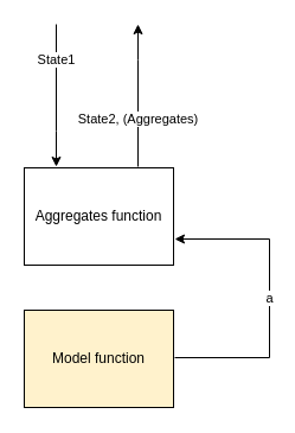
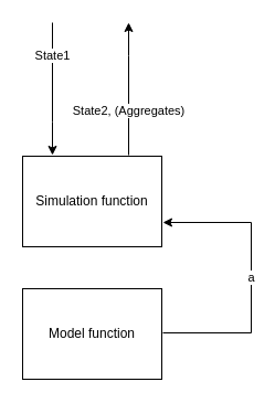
- <mxCell id="4" value="Aggregates function" style="rounded=0;whiteSpace=wrap;html=1;" parent="1" vertex="1"><mxGeometry x="20" y="141" width="126" height="82" as="geometry" /></mxCell>
+ <mxCell id="4" value="Simulation function" style="rounded=0;whiteSpace=wrap;html=1;" parent="1" vertex="1"><mxGeometry x="20" y="141" width="126" height="82" as="geometry" /></mxCell>
- <mxCell id="6" value="Model function" style="rounded=0;whiteSpace=wrap;html=1;fillColor=#fff2cc;" parent="1" vertex="1"><mxGeometry x="20" y="261" width="126" height="82" as="geometry" /></mxCell>
+ <mxCell id="6" value="Model function" style="rounded=0;whiteSpace=wrap;html=1;" parent="1" vertex="1"><mxGeometry x="20" y="261" width="126" height="82" as="geometry" /></mxCell>
